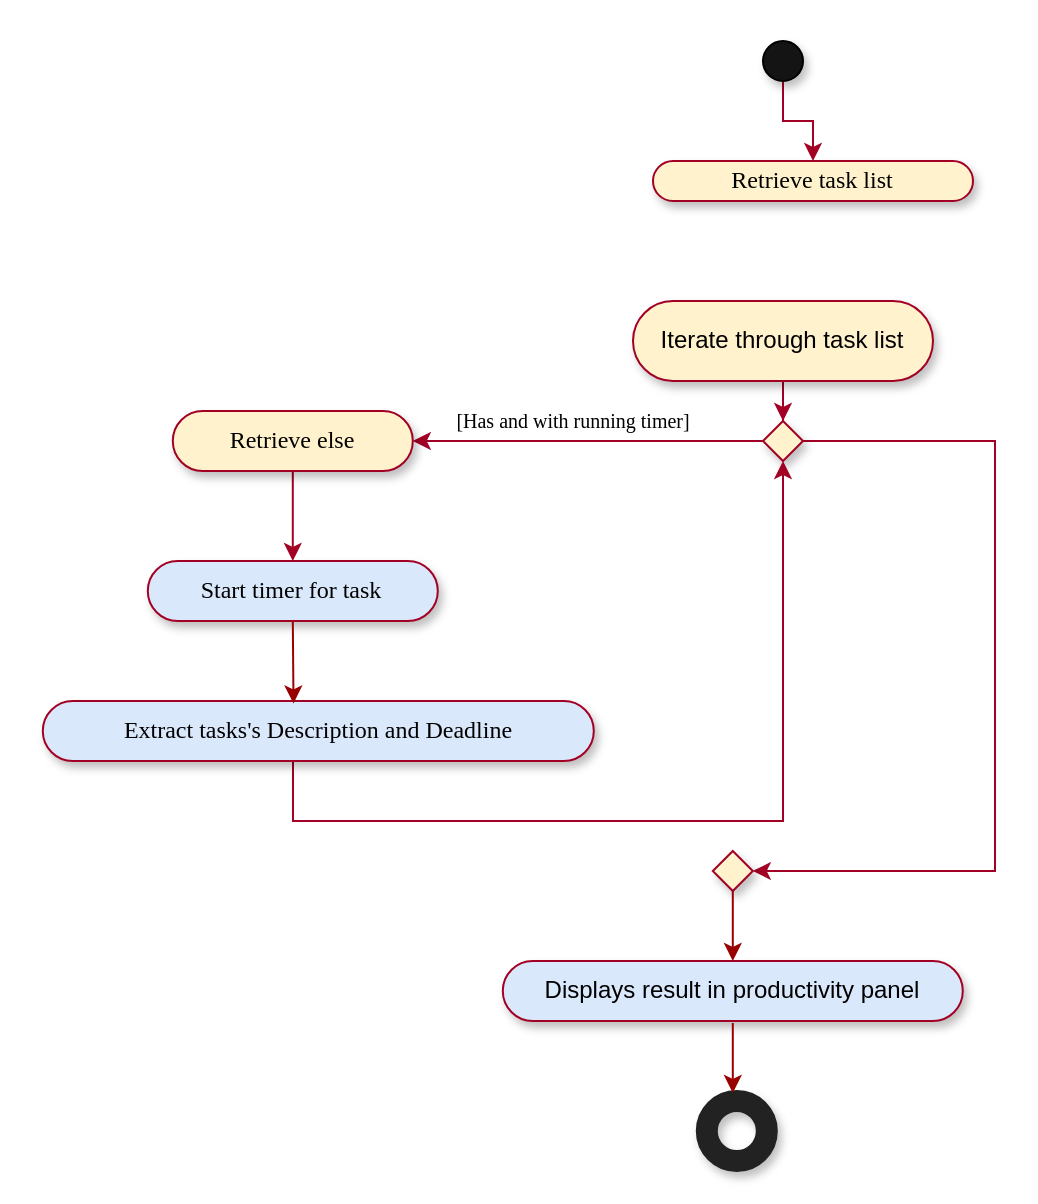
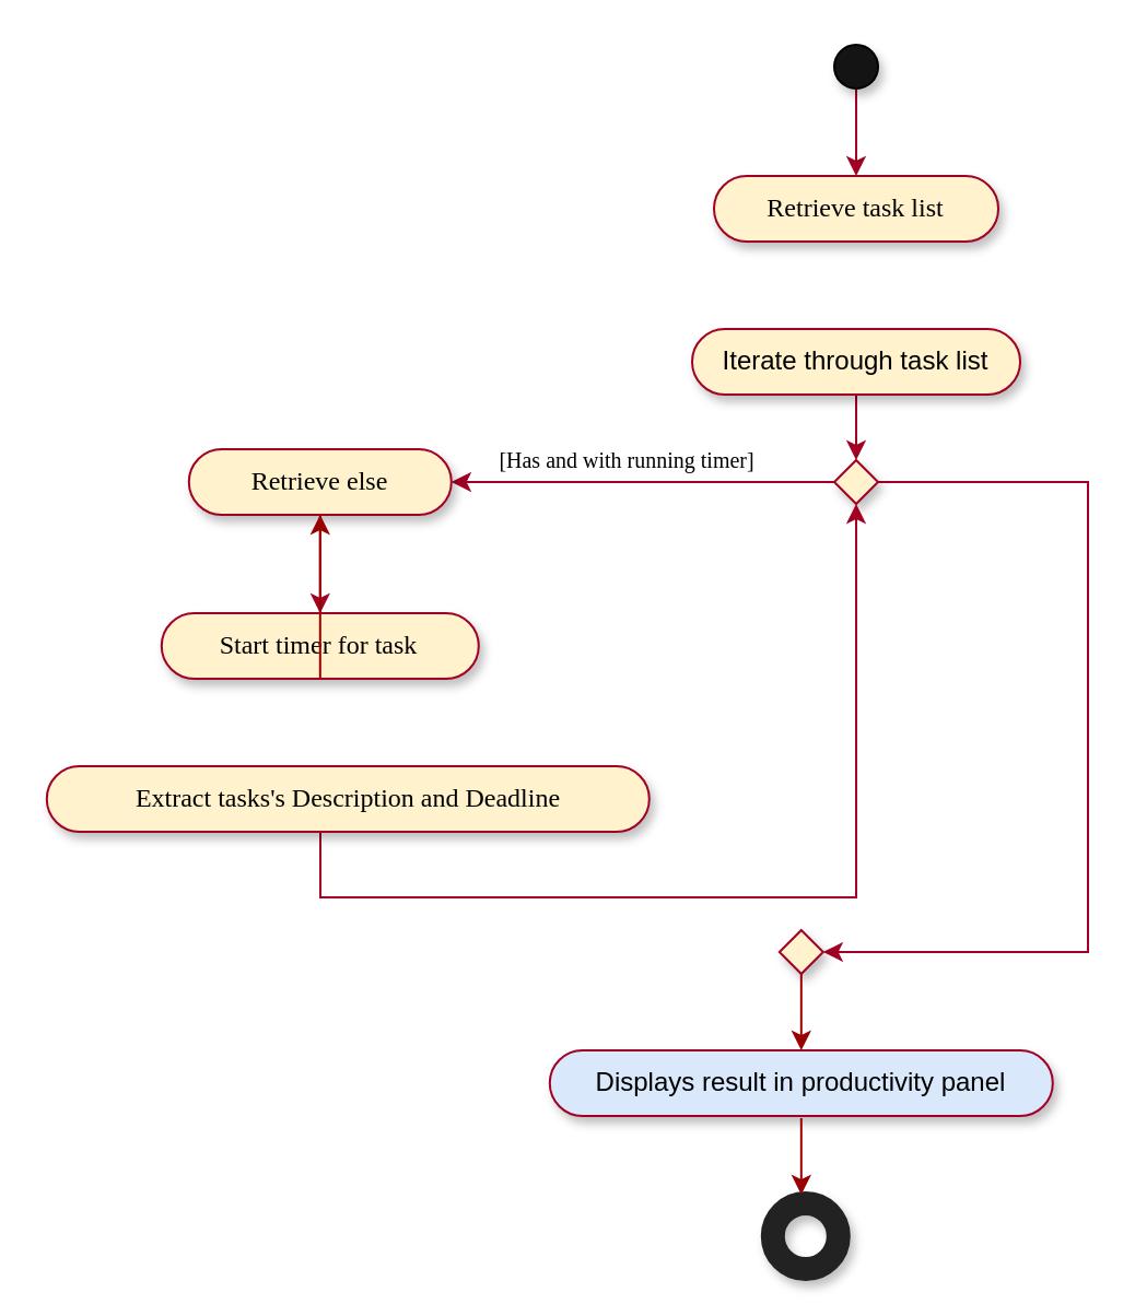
- <mxCell id="9" value="Retrieve task list" style="whiteSpace=wrap;rounded=1;arcSize=50;align=center;verticalAlign=middle;strokeWidth=1;autosize=1;spacing=4;treeFolding=1;treeMoving=1;newEdgeStyle={&quot;edgeStyle&quot;:&quot;entityRelationEdgeStyle&quot;,&quot;startArrow&quot;:&quot;none&quot;,&quot;endArrow&quot;:&quot;none&quot;,&quot;segment&quot;:10,&quot;curved&quot;:1};shadow=1;fillColor=#fff2cc;strokeColor=#A20025;horizontal=1;fontFamily=Verdana;" parent="1" vertex="1"><mxGeometry x="326" y="80" width="160" height="20" as="geometry" /></mxCell>
+ <mxCell id="9" value="Retrieve task list" style="whiteSpace=wrap;rounded=1;arcSize=50;align=center;verticalAlign=middle;strokeWidth=1;autosize=1;spacing=4;treeFolding=1;treeMoving=1;newEdgeStyle={&quot;edgeStyle&quot;:&quot;entityRelationEdgeStyle&quot;,&quot;startArrow&quot;:&quot;none&quot;,&quot;endArrow&quot;:&quot;none&quot;,&quot;segment&quot;:10,&quot;curved&quot;:1};shadow=1;fillColor=#fff2cc;strokeColor=#A20025;horizontal=1;fontFamily=Verdana;" parent="1" vertex="1"><mxGeometry x="326" y="80" width="130" height="30" as="geometry" /></mxCell>
- <mxCell id="5" value="Iterate through task list" style="whiteSpace=wrap;html=1;rounded=1;arcSize=50;align=center;verticalAlign=middle;strokeWidth=1;autosize=1;spacing=4;treeFolding=1;treeMoving=1;newEdgeStyle={&quot;edgeStyle&quot;:&quot;entityRelationEdgeStyle&quot;,&quot;startArrow&quot;:&quot;none&quot;,&quot;endArrow&quot;:&quot;none&quot;,&quot;segment&quot;:10,&quot;curved&quot;:1};shadow=1;fillColor=#fff2cc;strokeColor=#A20025;" parent="1" vertex="1"><mxGeometry x="316" y="150" width="150" height="40" as="geometry" /></mxCell>
+ <mxCell id="5" value="Iterate through task list" style="whiteSpace=wrap;html=1;rounded=1;arcSize=50;align=center;verticalAlign=middle;strokeWidth=1;autosize=1;spacing=4;treeFolding=1;treeMoving=1;newEdgeStyle={&quot;edgeStyle&quot;:&quot;entityRelationEdgeStyle&quot;,&quot;startArrow&quot;:&quot;none&quot;,&quot;endArrow&quot;:&quot;none&quot;,&quot;segment&quot;:10,&quot;curved&quot;:1};shadow=1;fillColor=#fff2cc;strokeColor=#A20025;" parent="1" vertex="1"><mxGeometry x="316" y="150" width="150" height="30" as="geometry" /></mxCell>
- <mxCell id="15" value="Start timer for task" style="whiteSpace=wrap;html=1;rounded=1;arcSize=50;align=center;verticalAlign=middle;strokeWidth=1;autosize=1;spacing=4;treeFolding=1;treeMoving=1;newEdgeStyle={&quot;edgeStyle&quot;:&quot;entityRelationEdgeStyle&quot;,&quot;startArrow&quot;:&quot;none&quot;,&quot;endArrow&quot;:&quot;none&quot;,&quot;segment&quot;:10,&quot;curved&quot;:1};shadow=1;fillColor=#dae8fc;strokeColor=#A20025;fontFamily=Verdana;" parent="1" vertex="1"><mxGeometry x="73.4" y="280" width="145" height="30" as="geometry" /></mxCell>
+ <mxCell id="15" value="Start timer for task" style="whiteSpace=wrap;html=1;rounded=1;arcSize=50;align=center;verticalAlign=middle;strokeWidth=1;autosize=1;spacing=4;treeFolding=1;treeMoving=1;newEdgeStyle={&quot;edgeStyle&quot;:&quot;entityRelationEdgeStyle&quot;,&quot;startArrow&quot;:&quot;none&quot;,&quot;endArrow&quot;:&quot;none&quot;,&quot;segment&quot;:10,&quot;curved&quot;:1};shadow=1;fillColor=#fff2cc;strokeColor=#A20025;fontFamily=Verdana;" parent="1" vertex="1"><mxGeometry x="73.4" y="280" width="145" height="30" as="geometry" /></mxCell>
- <mxCell id="21" value="" style="endArrow=classic;html=1;exitX=0.5;exitY=1;exitDx=0;exitDy=0;entryX=0.455;entryY=0.041;entryDx=0;entryDy=0;entryPerimeter=0;strokeColor=#990000;" parent="1" source="15" target="20" edge="1"><mxGeometry width="50" height="50" relative="1" as="geometry"><mxPoint x="220.9" y="420" as="sourcePoint" /><mxPoint x="146.9" y="345" as="targetPoint" /></mxGeometry></mxCell>
+ <mxCell id="21" value="" style="endArrow=classic;html=1;exitX=0.5;exitY=1;exitDx=0;exitDy=0;strokeColor=#990000;" parent="1" source="15" target="11" edge="1"><mxGeometry width="50" height="50" relative="1" as="geometry"><mxPoint x="220.9" y="420" as="sourcePoint" /><mxPoint x="146.9" y="345" as="targetPoint" /></mxGeometry></mxCell>
- <mxCell id="20" value="Extract tasks's Description and Deadline" style="whiteSpace=wrap;html=1;rounded=1;arcSize=50;align=center;verticalAlign=middle;strokeWidth=1;autosize=1;spacing=4;treeFolding=1;treeMoving=1;newEdgeStyle={&quot;edgeStyle&quot;:&quot;entityRelationEdgeStyle&quot;,&quot;startArrow&quot;:&quot;none&quot;,&quot;endArrow&quot;:&quot;none&quot;,&quot;segment&quot;:10,&quot;curved&quot;:1};shadow=1;fillColor=#dae8fc;strokeColor=#A20025;fontFamily=Verdana;" parent="1" vertex="1"><mxGeometry x="20.9" y="350" width="275.5" height="30" as="geometry" /></mxCell>
+ <mxCell id="20" value="Extract tasks's Description and Deadline" style="whiteSpace=wrap;html=1;rounded=1;arcSize=50;align=center;verticalAlign=middle;strokeWidth=1;autosize=1;spacing=4;treeFolding=1;treeMoving=1;newEdgeStyle={&quot;edgeStyle&quot;:&quot;entityRelationEdgeStyle&quot;,&quot;startArrow&quot;:&quot;none&quot;,&quot;endArrow&quot;:&quot;none&quot;,&quot;segment&quot;:10,&quot;curved&quot;:1};shadow=1;fillColor=#fff2cc;strokeColor=#A20025;fontFamily=Verdana;" parent="1" vertex="1"><mxGeometry x="20.9" y="350" width="275.5" height="30" as="geometry" /></mxCell>
